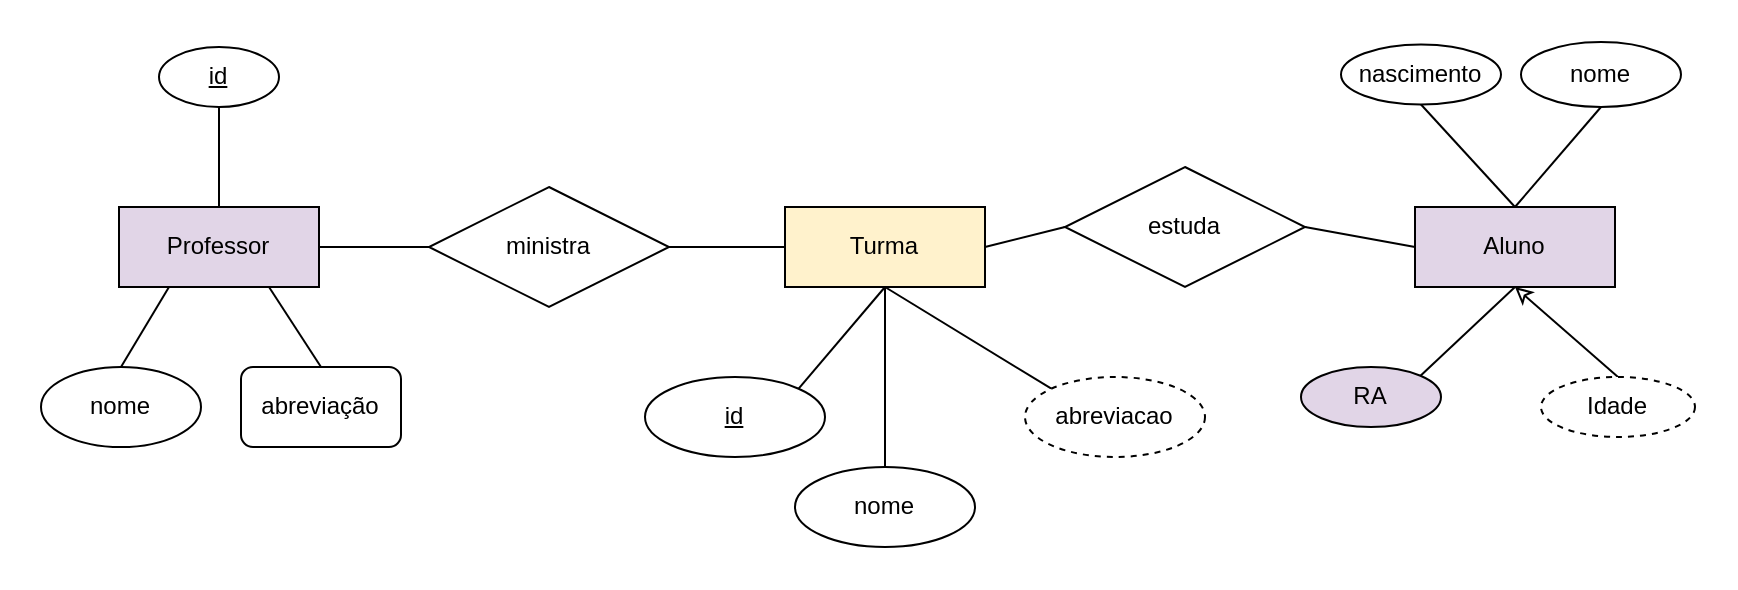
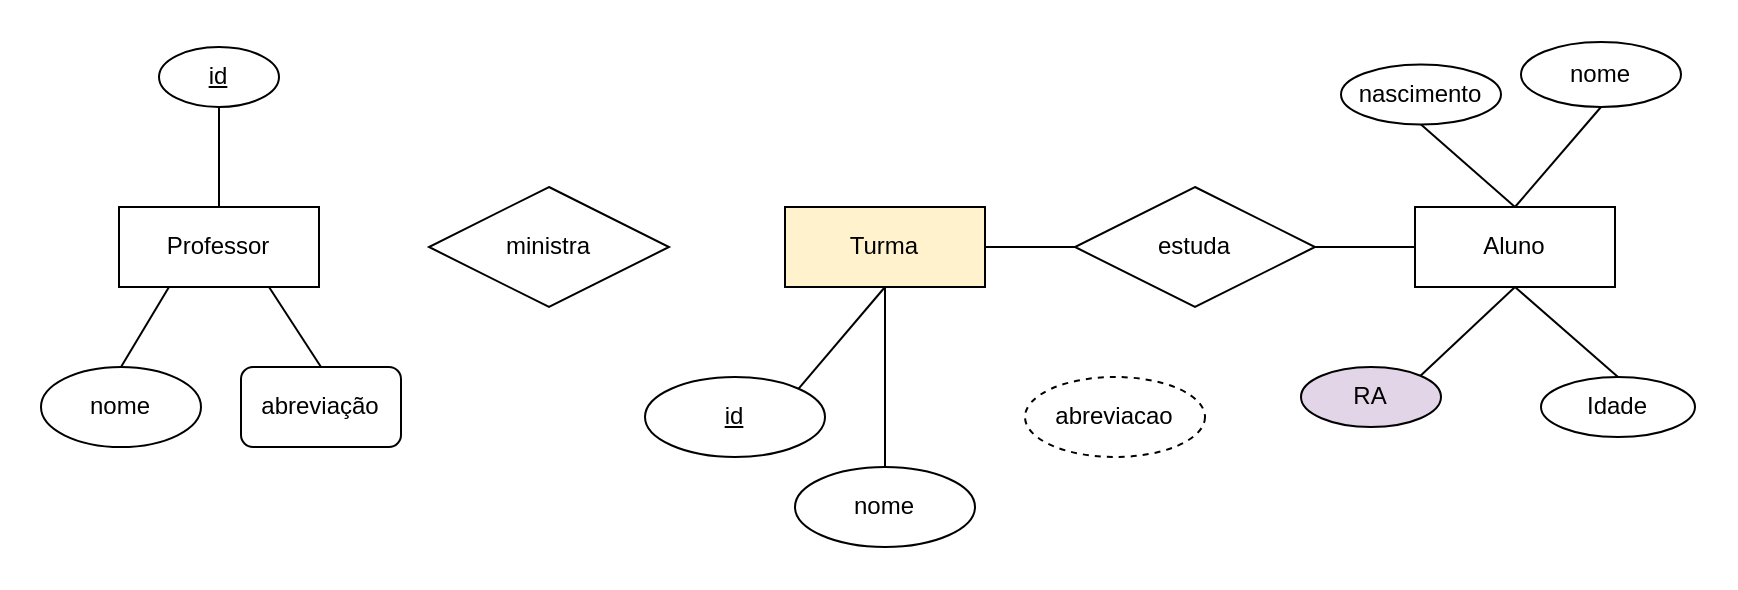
- <mxCell id="13" value="nascimento" style="ellipse;whiteSpace=wrap;html=1;align=center;" parent="1" vertex="1"><mxGeometry x="670" y="21.75" width="80" height="30" as="geometry" /></mxCell>
+ <mxCell id="13" value="nascimento" style="ellipse;whiteSpace=wrap;html=1;align=center;" parent="1" vertex="1"><mxGeometry x="670" y="31.75" width="80" height="30" as="geometry" /></mxCell>
- <mxCell id="30" value="estuda" style="shape=rhombus;perimeter=rhombusPerimeter;whiteSpace=wrap;html=1;align=center;" parent="1" vertex="1"><mxGeometry x="532" y="83" width="120" height="60" as="geometry" /></mxCell>
+ <mxCell id="30" value="estuda" style="shape=rhombus;perimeter=rhombusPerimeter;whiteSpace=wrap;html=1;align=center;" parent="1" vertex="1"><mxGeometry x="537" y="93" width="120" height="60" as="geometry" /></mxCell>
- <mxCell id="6" value="Professor" style="whiteSpace=wrap;html=1;align=center;fillColor=#e1d5e7;" parent="1" vertex="1"><mxGeometry x="59" y="103" width="100" height="40" as="geometry" /></mxCell>
+ <mxCell id="6" value="Professor" style="whiteSpace=wrap;html=1;align=center;" parent="1" vertex="1"><mxGeometry x="59" y="103" width="100" height="40" as="geometry" /></mxCell>
- <mxCell id="5" style="rounded=0;orthogonalLoop=1;jettySize=auto;html=1;exitX=1;exitY=0.5;exitDx=0;exitDy=0;entryX=0;entryY=0.5;entryDx=0;entryDy=0;endArrow=none;endFill=0;" parent="1" source="6" target="21" edge="1"><mxGeometry relative="1" as="geometry" /></mxCell>
- <mxCell id="20" style="edgeStyle=none;rounded=0;orthogonalLoop=1;jettySize=auto;html=1;exitX=1;exitY=0.5;exitDx=0;exitDy=0;entryX=0;entryY=0.5;entryDx=0;entryDy=0;endArrow=none;endFill=0;" parent="1" source="21" target="23" edge="1"><mxGeometry relative="1" as="geometry" /></mxCell>
- <mxCell id="3" value="Aluno" style="whiteSpace=wrap;html=1;align=center;fillColor=#e1d5e7;" parent="1" vertex="1"><mxGeometry x="707" y="103" width="100" height="40" as="geometry" /></mxCell>
+ <mxCell id="3" value="Aluno" style="whiteSpace=wrap;html=1;align=center;" parent="1" vertex="1"><mxGeometry x="707" y="103" width="100" height="40" as="geometry" /></mxCell>
- <mxCell id="7" style="rounded=0;orthogonalLoop=1;jettySize=auto;html=1;exitX=0.5;exitY=0;exitDx=0;exitDy=0;entryX=0.5;entryY=1;entryDx=0;entryDy=0;endArrow=classic;endFill=0;" parent="1" source="8" target="3" edge="1"><mxGeometry relative="1" as="geometry" /></mxCell>
+ <mxCell id="7" style="rounded=0;orthogonalLoop=1;jettySize=auto;html=1;exitX=0.5;exitY=0;exitDx=0;exitDy=0;entryX=0.5;entryY=1;entryDx=0;entryDy=0;endArrow=none;endFill=0;" parent="1" source="8" target="3" edge="1"><mxGeometry relative="1" as="geometry" /></mxCell>
- <mxCell id="24" style="rounded=0;orthogonalLoop=1;jettySize=auto;html=1;exitX=0;exitY=0;exitDx=0;exitDy=0;entryX=0.5;entryY=1;entryDx=0;entryDy=0;endArrow=none;endFill=0;" parent="1" source="25" target="23" edge="1"><mxGeometry relative="1" as="geometry" /></mxCell>
- <mxCell id="8" value="Idade" style="ellipse;whiteSpace=wrap;html=1;align=center;dashed=1;" parent="1" vertex="1"><mxGeometry x="770" y="188" width="77" height="30" as="geometry" /></mxCell>
+ <mxCell id="8" value="Idade" style="ellipse;whiteSpace=wrap;html=1;align=center;dashed=0;" parent="1" vertex="1"><mxGeometry x="770" y="188" width="77" height="30" as="geometry" /></mxCell>
